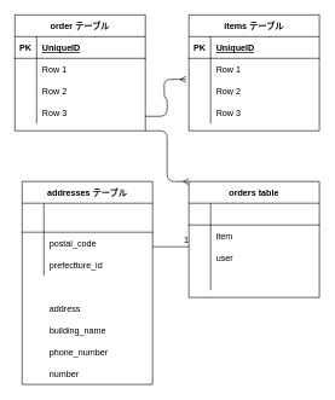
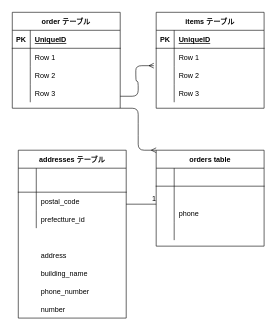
- <mxCell id="46" value="item" style="shape=partialRectangle;connectable=0;fillColor=none;top=0;left=0;bottom=0;right=0;align=left;spacingLeft=6;overflow=hidden;" vertex="1" parent="44"><mxGeometry x="30" width="150" height="30" as="geometry"><mxRectangle width="150" height="30" as="alternateBounds" /></mxGeometry></mxCell>
- <mxCell id="49" value="user" style="shape=partialRectangle;connectable=0;fillColor=none;top=0;left=0;bottom=0;right=0;align=left;spacingLeft=6;overflow=hidden;" vertex="1" parent="47"><mxGeometry x="30" width="150" height="30" as="geometry"><mxRectangle width="150" height="30" as="alternateBounds" /></mxGeometry></mxCell>
+ <mxCell id="49" value="phone" style="shape=partialRectangle;connectable=0;fillColor=none;top=0;left=0;bottom=0;right=0;align=left;spacingLeft=6;overflow=hidden;" vertex="1" parent="47"><mxGeometry x="30" width="150" height="30" as="geometry"><mxRectangle width="150" height="30" as="alternateBounds" /></mxGeometry></mxCell>
